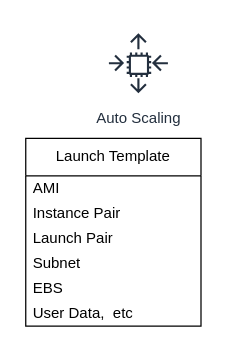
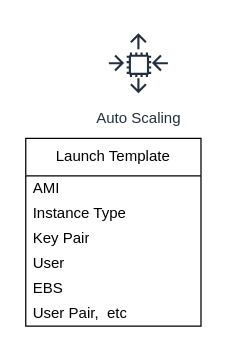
- <mxCell id="4" value="Instance Pair" style="text;strokeColor=none;fillColor=none;align=left;verticalAlign=middle;spacingLeft=4;spacingRight=4;overflow=hidden;points=[[0,0.5],[1,0.5]];portConstraint=eastwest;rotatable=0;whiteSpace=wrap;html=1;" vertex="1" parent="2"><mxGeometry y="50" width="140" height="20" as="geometry" /></mxCell>
+ <mxCell id="4" value="Instance Type" style="text;strokeColor=none;fillColor=none;align=left;verticalAlign=middle;spacingLeft=4;spacingRight=4;overflow=hidden;points=[[0,0.5],[1,0.5]];portConstraint=eastwest;rotatable=0;whiteSpace=wrap;html=1;" vertex="1" parent="2"><mxGeometry y="50" width="140" height="20" as="geometry" /></mxCell>
- <mxCell id="5" value="Launch Pair" style="text;strokeColor=none;fillColor=none;align=left;verticalAlign=middle;spacingLeft=4;spacingRight=4;overflow=hidden;points=[[0,0.5],[1,0.5]];portConstraint=eastwest;rotatable=0;whiteSpace=wrap;html=1;" vertex="1" parent="2"><mxGeometry y="70" width="140" height="20" as="geometry" /></mxCell>
+ <mxCell id="5" value="Key Pair" style="text;strokeColor=none;fillColor=none;align=left;verticalAlign=middle;spacingLeft=4;spacingRight=4;overflow=hidden;points=[[0,0.5],[1,0.5]];portConstraint=eastwest;rotatable=0;whiteSpace=wrap;html=1;" vertex="1" parent="2"><mxGeometry y="70" width="140" height="20" as="geometry" /></mxCell>
- <mxCell id="6" value="Subnet" style="text;strokeColor=none;fillColor=none;align=left;verticalAlign=middle;spacingLeft=4;spacingRight=4;overflow=hidden;points=[[0,0.5],[1,0.5]];portConstraint=eastwest;rotatable=0;whiteSpace=wrap;html=1;" vertex="1" parent="2"><mxGeometry y="90" width="140" height="20" as="geometry" /></mxCell>
+ <mxCell id="6" value="User" style="text;strokeColor=none;fillColor=none;align=left;verticalAlign=middle;spacingLeft=4;spacingRight=4;overflow=hidden;points=[[0,0.5],[1,0.5]];portConstraint=eastwest;rotatable=0;whiteSpace=wrap;html=1;" vertex="1" parent="2"><mxGeometry y="90" width="140" height="20" as="geometry" /></mxCell>
- <mxCell id="8" value="User Data,&amp;nbsp; etc" style="text;strokeColor=none;fillColor=none;align=left;verticalAlign=middle;spacingLeft=4;spacingRight=4;overflow=hidden;points=[[0,0.5],[1,0.5]];portConstraint=eastwest;rotatable=0;whiteSpace=wrap;html=1;" vertex="1" parent="2"><mxGeometry y="130" width="140" height="20" as="geometry" /></mxCell>
+ <mxCell id="8" value="User Pair,&amp;nbsp; etc" style="text;strokeColor=none;fillColor=none;align=left;verticalAlign=middle;spacingLeft=4;spacingRight=4;overflow=hidden;points=[[0,0.5],[1,0.5]];portConstraint=eastwest;rotatable=0;whiteSpace=wrap;html=1;" vertex="1" parent="2"><mxGeometry y="130" width="140" height="20" as="geometry" /></mxCell>
